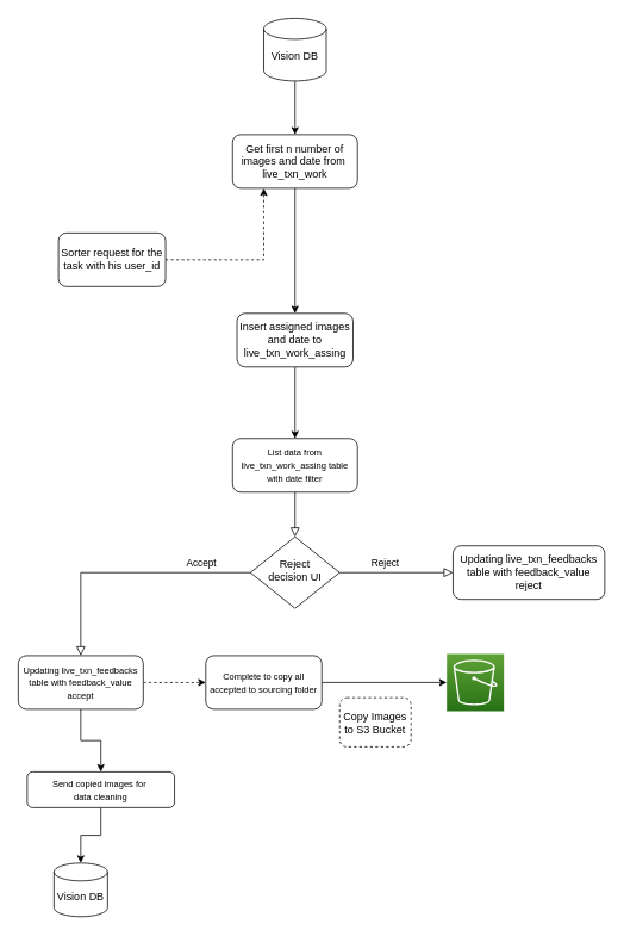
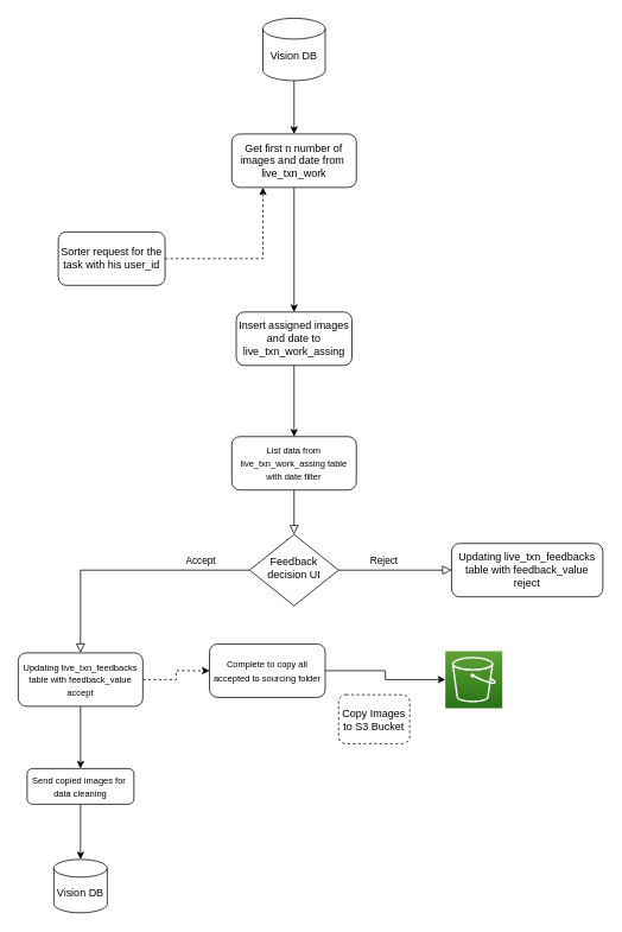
- <mxCell id="6" value="Reject&lt;br&gt;decision UI" style="rhombus;whiteSpace=wrap;html=1;shadow=0;fontFamily=Helvetica;fontSize=12;align=center;strokeWidth=1;spacing=6;spacingTop=-4;" parent="1" vertex="1"><mxGeometry x="280" y="600" width="100" height="80" as="geometry" /></mxCell>
+ <mxCell id="6" value="Feedback&lt;br&gt;decision UI" style="rhombus;whiteSpace=wrap;html=1;shadow=0;fontFamily=Helvetica;fontSize=12;align=center;strokeWidth=1;spacing=6;spacingTop=-4;" parent="1" vertex="1"><mxGeometry x="280" y="600" width="100" height="80" as="geometry" /></mxCell>
- <mxCell id="12" value="&lt;font style=&quot;font-size: 10px;&quot;&gt;Complete to copy all accepted to sourcing folder&lt;br&gt;&lt;/font&gt;" style="rounded=1;whiteSpace=wrap;html=1;fontSize=12;glass=0;strokeWidth=1;shadow=0;" parent="1" vertex="1"><mxGeometry x="230" y="733" width="130" height="60" as="geometry" /></mxCell>
+ <mxCell id="12" value="&lt;font style=&quot;font-size: 10px;&quot;&gt;Complete to copy all accepted to sourcing folder&lt;br&gt;&lt;/font&gt;" style="rounded=1;whiteSpace=wrap;html=1;fontSize=12;glass=0;strokeWidth=1;shadow=0;" parent="1" vertex="1"><mxGeometry x="235" y="723" width="130" height="60" as="geometry" /></mxCell>
- <mxCell id="14" value="&lt;font style=&quot;font-size: 10px;&quot;&gt;Send copied images for&amp;nbsp;&lt;br&gt;data cleaning&lt;br&gt;&lt;/font&gt;" style="rounded=1;whiteSpace=wrap;html=1;fontSize=12;glass=0;strokeWidth=1;shadow=0;" parent="1" vertex="1"><mxGeometry x="30" y="863" width="165" height="40" as="geometry" /></mxCell>
+ <mxCell id="14" value="&lt;font style=&quot;font-size: 10px;&quot;&gt;Send copied images for&amp;nbsp;&lt;br&gt;data cleaning&lt;br&gt;&lt;/font&gt;" style="rounded=1;whiteSpace=wrap;html=1;fontSize=12;glass=0;strokeWidth=1;shadow=0;" parent="1" vertex="1"><mxGeometry x="30" y="863" width="120" height="40" as="geometry" /></mxCell>
